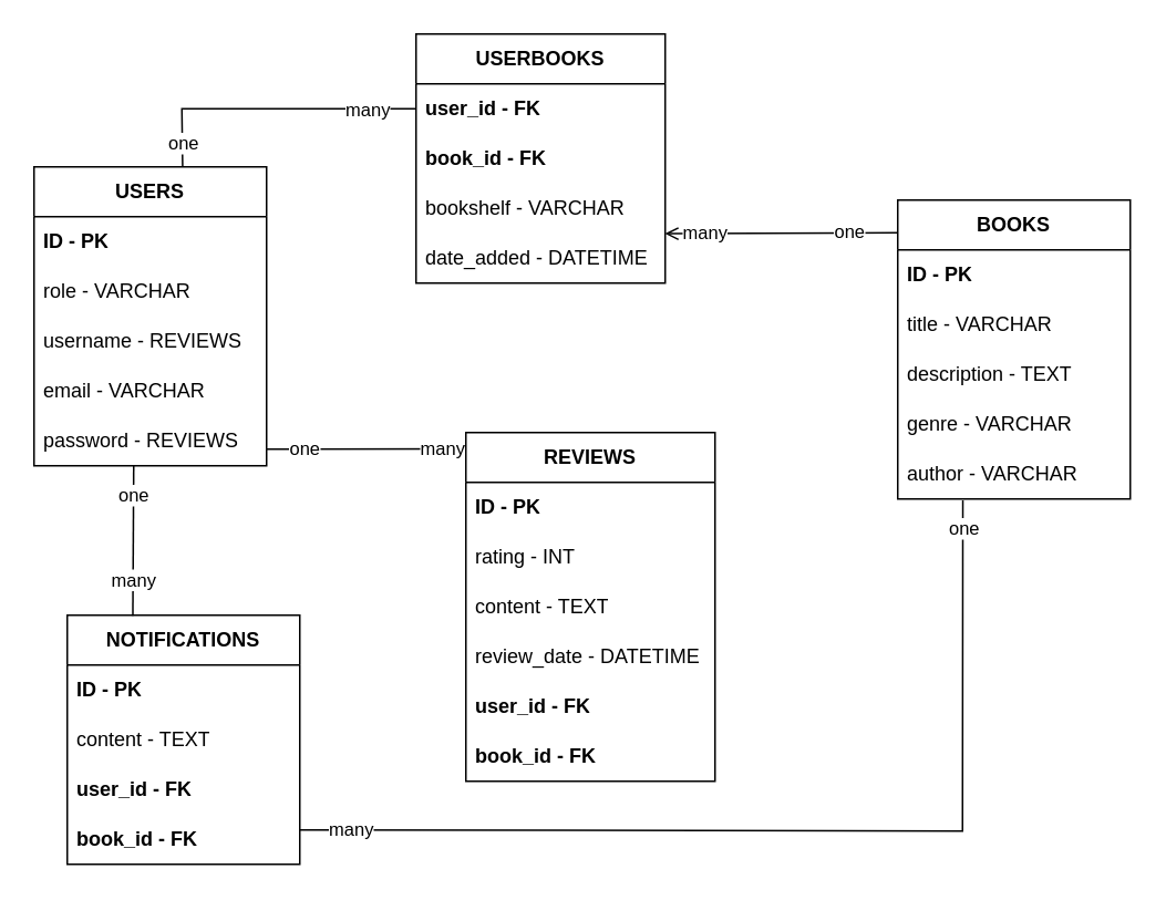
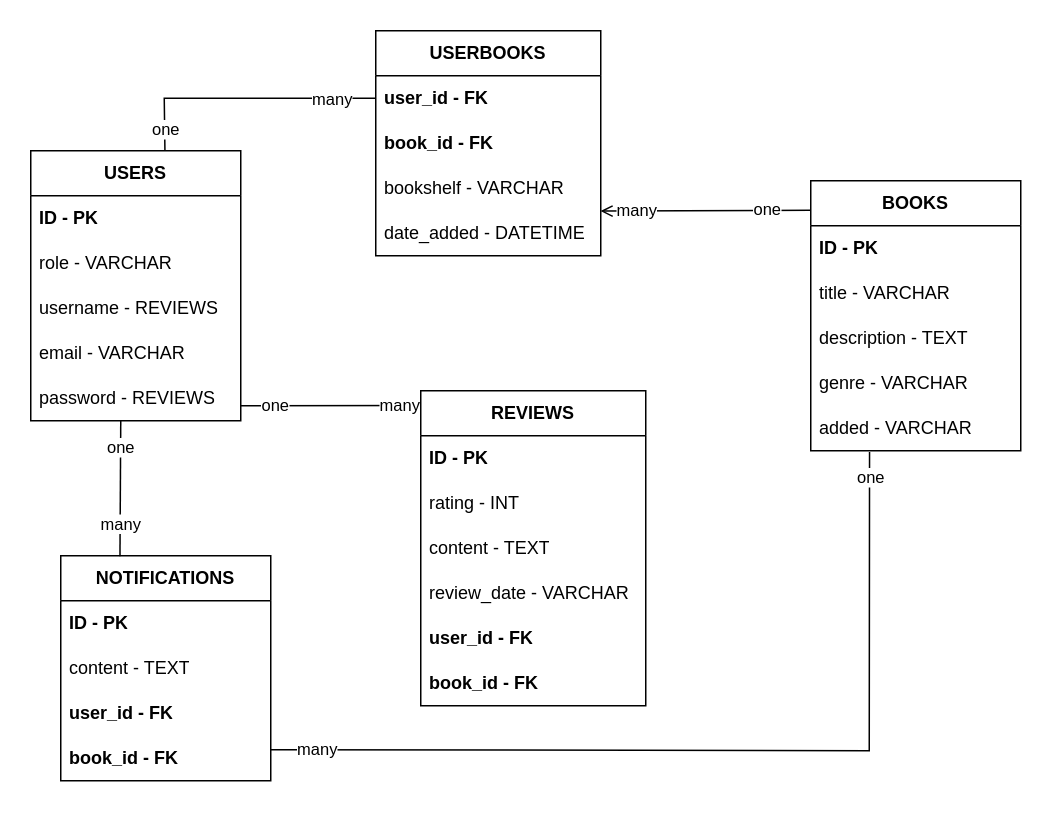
- <mxCell id="13" value="author - VARCHAR" style="text;strokeColor=none;fillColor=none;align=left;verticalAlign=middle;spacingLeft=4;spacingRight=4;overflow=hidden;points=[[0,0.5],[1,0.5]];portConstraint=eastwest;rotatable=0;whiteSpace=wrap;html=1;" parent="8" vertex="1"><mxGeometry y="150" width="140" height="30" as="geometry" /></mxCell>
+ <mxCell id="13" value="added - VARCHAR" style="text;strokeColor=none;fillColor=none;align=left;verticalAlign=middle;spacingLeft=4;spacingRight=4;overflow=hidden;points=[[0,0.5],[1,0.5]];portConstraint=eastwest;rotatable=0;whiteSpace=wrap;html=1;" parent="8" vertex="1"><mxGeometry y="150" width="140" height="30" as="geometry" /></mxCell>
- <mxCell id="18" value="review_date - DATETIME" style="text;strokeColor=none;fillColor=none;align=left;verticalAlign=middle;spacingLeft=4;spacingRight=4;overflow=hidden;points=[[0,0.5],[1,0.5]];portConstraint=eastwest;rotatable=0;whiteSpace=wrap;html=1;" parent="14" vertex="1"><mxGeometry y="120" width="150" height="30" as="geometry" /></mxCell>
+ <mxCell id="18" value="review_date - VARCHAR" style="text;strokeColor=none;fillColor=none;align=left;verticalAlign=middle;spacingLeft=4;spacingRight=4;overflow=hidden;points=[[0,0.5],[1,0.5]];portConstraint=eastwest;rotatable=0;whiteSpace=wrap;html=1;" parent="14" vertex="1"><mxGeometry y="120" width="150" height="30" as="geometry" /></mxCell>
